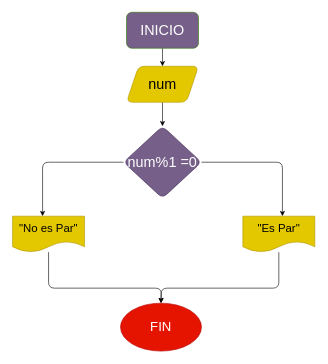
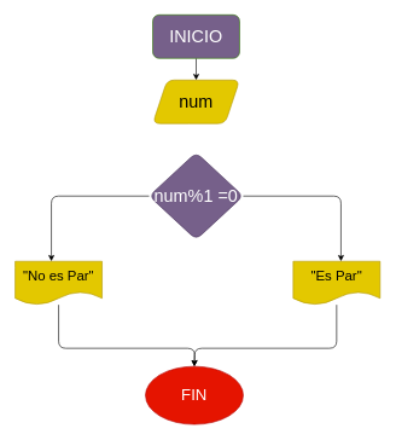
- <mxCell id="4" value="" style="edgeStyle=none;html=1;fontSize=24;" edge="1" parent="1" source="5" target="8"><mxGeometry relative="1" as="geometry" /></mxCell>
